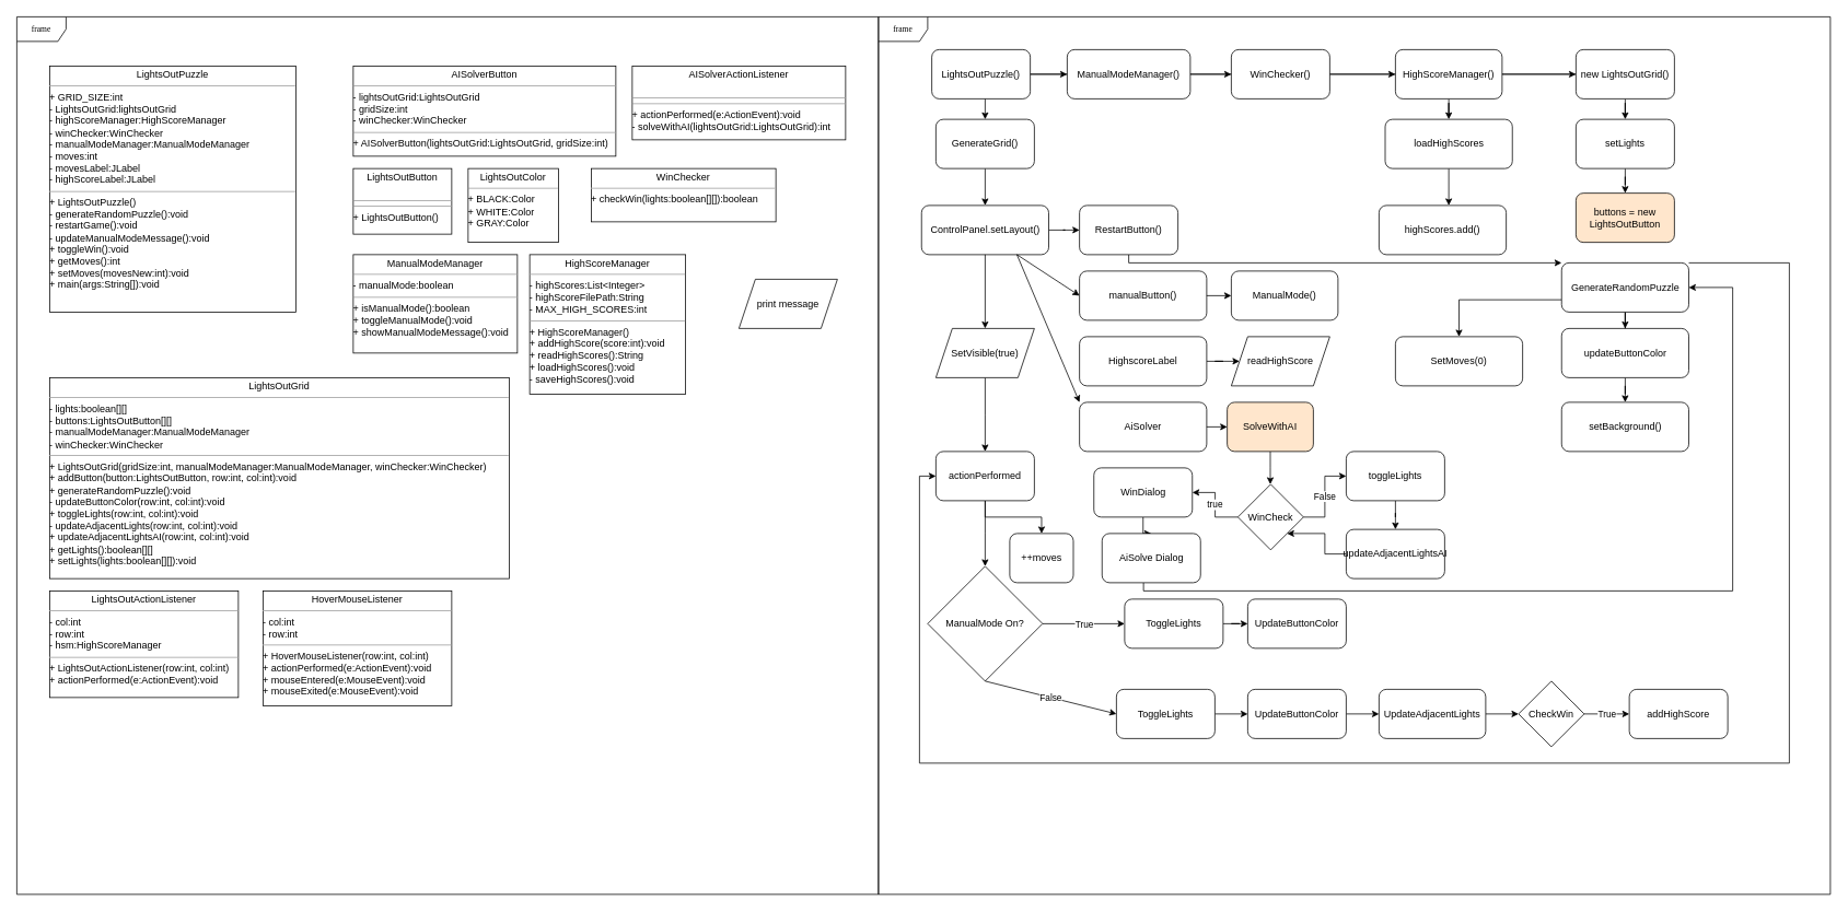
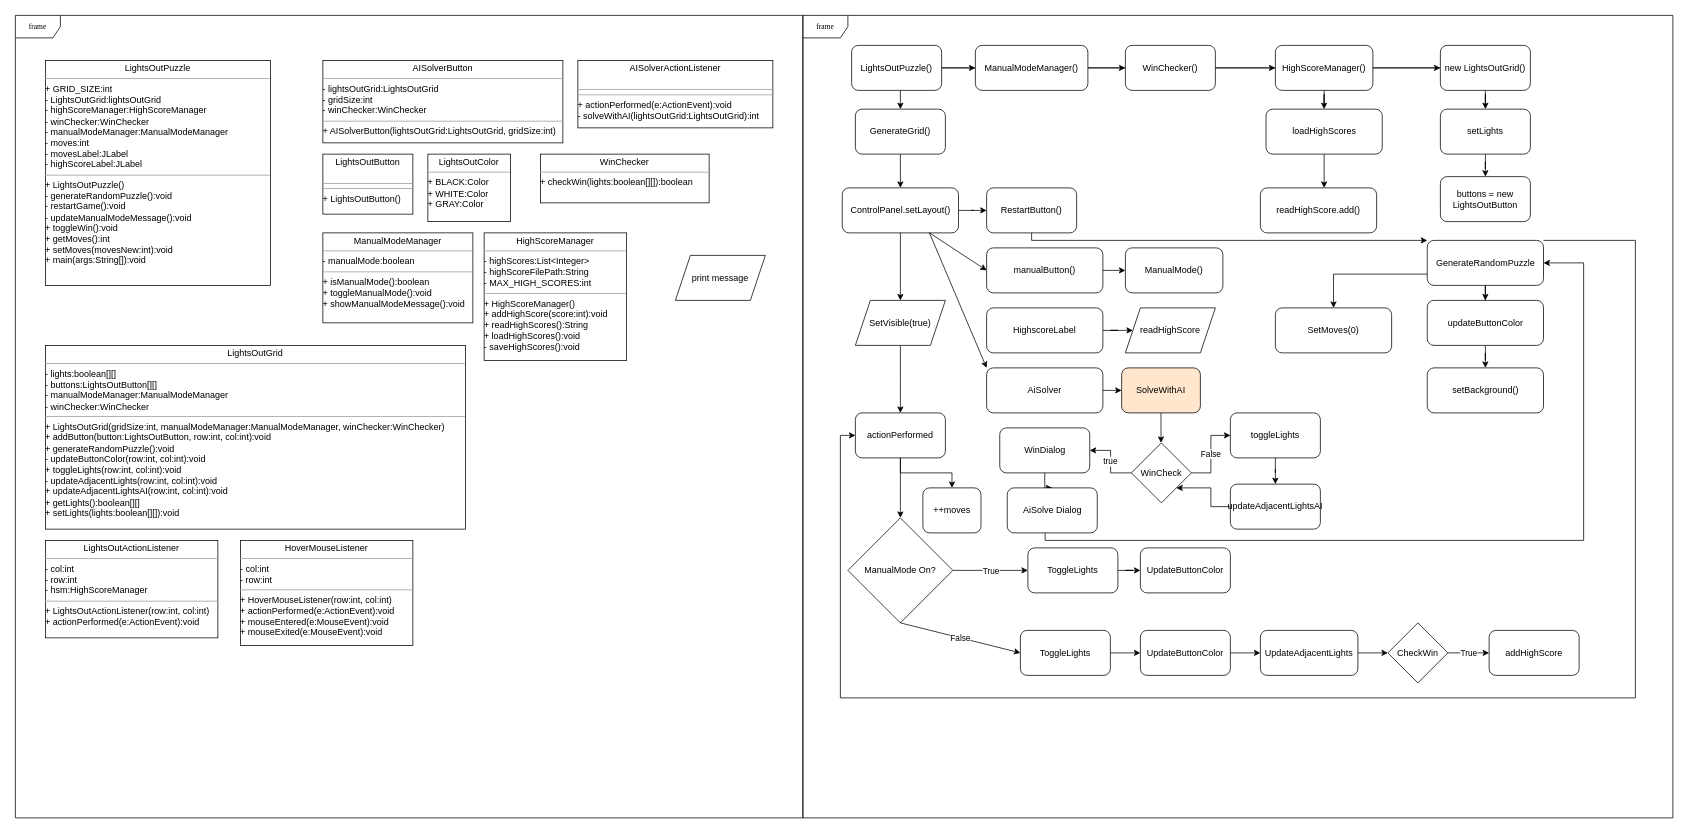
- <mxCell id="61" value="buttons = new LightsOutButton" style="rounded=1;whiteSpace=wrap;html=1;fillColor=#ffe6cc;" parent="1" vertex="1"><mxGeometry x="1920" y="235" width="120" height="60" as="geometry" /></mxCell>
+ <mxCell id="61" value="buttons = new LightsOutButton" style="rounded=1;whiteSpace=wrap;html=1;" parent="1" vertex="1"><mxGeometry x="1920" y="235" width="120" height="60" as="geometry" /></mxCell>
- <mxCell id="64" value="highScores.add()" style="rounded=1;whiteSpace=wrap;html=1;" parent="1" vertex="1"><mxGeometry x="1680" y="250" width="155" height="60" as="geometry" /></mxCell>
+ <mxCell id="64" value="readHighScore.add()" style="rounded=1;whiteSpace=wrap;html=1;" parent="1" vertex="1"><mxGeometry x="1680" y="250" width="155" height="60" as="geometry" /></mxCell>
